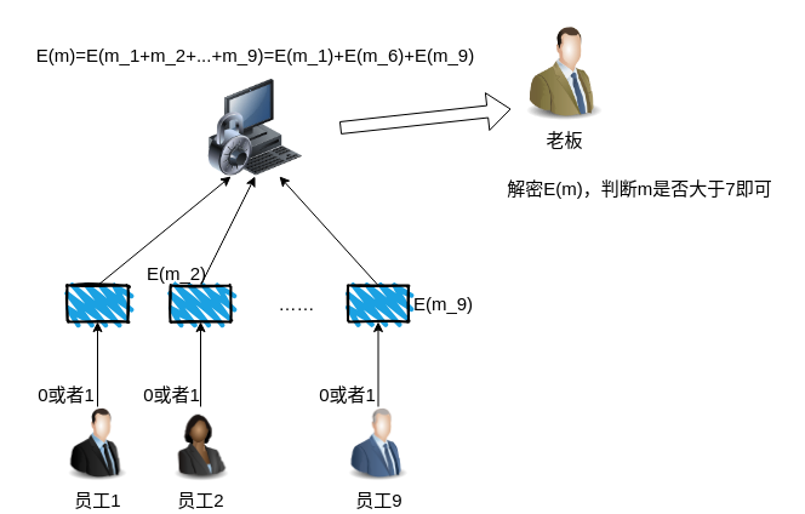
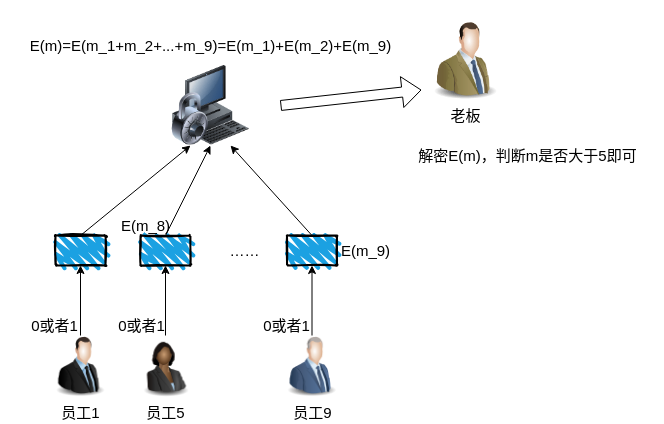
- <mxCell id="22" value="E(m)=E(m_1+m_2+...+m_9)=E(m_1)+E(m_6)+E(m_9)" style="text;html=1;resizable=0;autosize=1;align=center;verticalAlign=middle;points=[];fillColor=none;strokeColor=none;rounded=0;fontSize=15;" vertex="1" parent="1"><mxGeometry x="20" y="35" width="380" height="20" as="geometry" /></mxCell>
+ <mxCell id="22" value="E(m)=E(m_1+m_2+...+m_9)=E(m_1)+E(m_2)+E(m_9)" style="text;html=1;resizable=0;autosize=1;align=center;verticalAlign=middle;points=[];fillColor=none;strokeColor=none;rounded=0;fontSize=15;" vertex="1" parent="1"><mxGeometry x="20" y="35" width="380" height="20" as="geometry" /></mxCell>
- <mxCell id="24" value="解密E(m)，判断m是否大于7即可" style="text;html=1;resizable=0;autosize=1;align=center;verticalAlign=middle;points=[];fillColor=none;strokeColor=none;rounded=0;fontSize=15;" vertex="1" parent="1"><mxGeometry x="412" y="145" width="230" height="20" as="geometry" /></mxCell>
+ <mxCell id="24" value="解密E(m)，判断m是否大于5即可" style="text;html=1;resizable=0;autosize=1;align=center;verticalAlign=middle;points=[];fillColor=none;strokeColor=none;rounded=0;fontSize=15;" vertex="1" parent="1"><mxGeometry x="412" y="145" width="230" height="20" as="geometry" /></mxCell>
- <mxCell id="20" value="E(m_2)" style="text;html=1;resizable=0;autosize=1;align=center;verticalAlign=middle;points=[];fillColor=none;strokeColor=none;rounded=0;fontSize=15;" vertex="1" parent="1"><mxGeometry x="115" y="215" width="60" height="20" as="geometry" /></mxCell>
+ <mxCell id="20" value="E(m_8)" style="text;html=1;resizable=0;autosize=1;align=center;verticalAlign=middle;points=[];fillColor=none;strokeColor=none;rounded=0;fontSize=15;" vertex="1" parent="1"><mxGeometry x="115" y="215" width="60" height="20" as="geometry" /></mxCell>
- <mxCell id="10" value="员工2" style="image;html=1;image=img/lib/clip_art/people/Suit_Woman_Black_128x128.png;fontSize=15;" vertex="1" parent="1"><mxGeometry x="125" y="335" width="80" height="62" as="geometry" /></mxCell>
+ <mxCell id="10" value="员工5" style="image;html=1;image=img/lib/clip_art/people/Suit_Woman_Black_128x128.png;fontSize=15;" vertex="1" parent="1"><mxGeometry x="125" y="335" width="80" height="62" as="geometry" /></mxCell>
